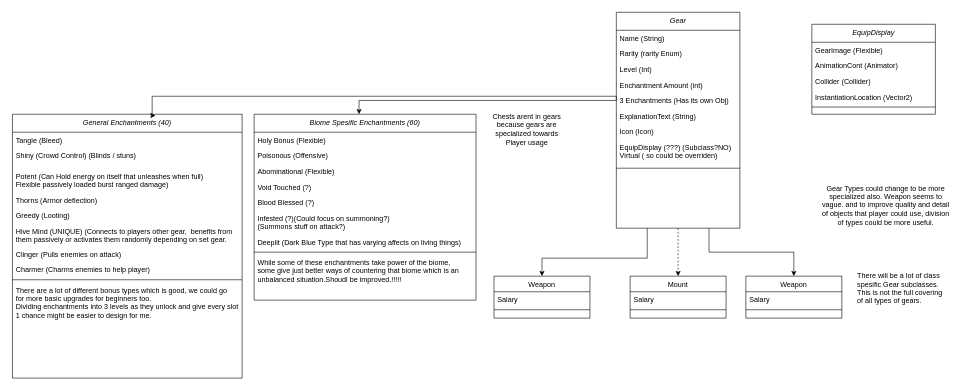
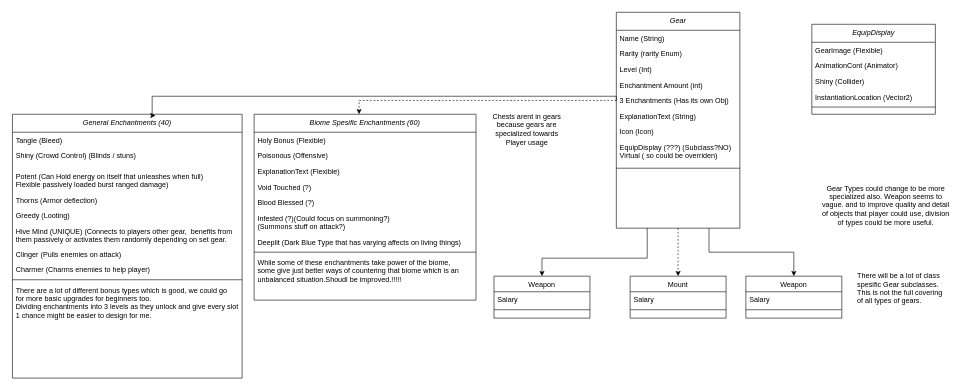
- <mxCell id="21" value="Collider (Collider)" style="text;align=left;verticalAlign=top;spacingLeft=4;spacingRight=4;overflow=hidden;rotatable=0;points=[[0,0.5],[1,0.5]];portConstraint=eastwest;rounded=0;shadow=0;html=0;" parent="18" vertex="1"><mxGeometry y="82" width="206" height="26" as="geometry" /></mxCell>
+ <mxCell id="21" value="Shiny (Collider)" style="text;align=left;verticalAlign=top;spacingLeft=4;spacingRight=4;overflow=hidden;rotatable=0;points=[[0,0.5],[1,0.5]];portConstraint=eastwest;rounded=0;shadow=0;html=0;" parent="18" vertex="1"><mxGeometry y="82" width="206" height="26" as="geometry" /></mxCell>
- <mxCell id="43" style="edgeStyle=orthogonalEdgeStyle;rounded=0;orthogonalLoop=1;jettySize=auto;html=1;exitX=0;exitY=0.5;exitDx=0;exitDy=0;entryX=0.473;entryY=0;entryDx=0;entryDy=0;entryPerimeter=0;" parent="1" source="10" target="33" edge="1"><mxGeometry relative="1" as="geometry"><Array as="points"><mxPoint x="598" y="167" /></Array><mxPoint x="598" y="180" as="targetPoint" /></mxGeometry></mxCell>
+ <mxCell id="43" style="edgeStyle=orthogonalEdgeStyle;rounded=0;orthogonalLoop=1;jettySize=auto;html=1;exitX=0;exitY=0.5;exitDx=0;exitDy=0;entryX=0.473;entryY=0;entryDx=0;entryDy=0;entryPerimeter=0;dashed=1;" parent="1" source="10" target="33" edge="1"><mxGeometry relative="1" as="geometry"><Array as="points"><mxPoint x="598" y="167" /></Array><mxPoint x="598" y="180" as="targetPoint" /></mxGeometry></mxCell>
- <mxCell id="36" value="Abominational (Flexible)" style="text;align=left;verticalAlign=top;spacingLeft=4;spacingRight=4;overflow=hidden;rotatable=0;points=[[0,0.5],[1,0.5]];portConstraint=eastwest;" parent="33" vertex="1"><mxGeometry y="82" width="370" height="26" as="geometry" /></mxCell>
+ <mxCell id="36" value="ExplanationText (Flexible)" style="text;align=left;verticalAlign=top;spacingLeft=4;spacingRight=4;overflow=hidden;rotatable=0;points=[[0,0.5],[1,0.5]];portConstraint=eastwest;" parent="33" vertex="1"><mxGeometry y="82" width="370" height="26" as="geometry" /></mxCell>
